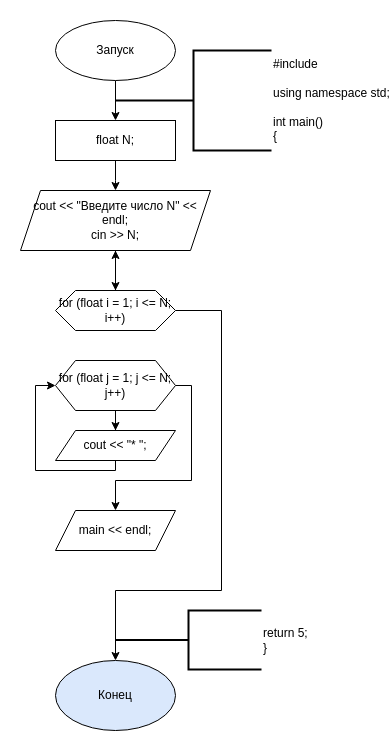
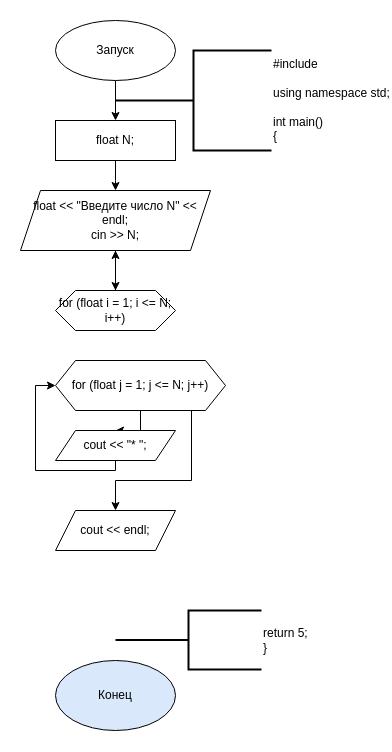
- <mxCell id="7" value="cout &lt;&lt; &quot;Введите число N&quot; &lt;&lt; endl;&#10;&#09;cin &gt;&gt; N;" style="shape=parallelogram;perimeter=parallelogramPerimeter;whiteSpace=wrap;html=1;fixedSize=1;" vertex="1" parent="1"><mxGeometry x="20" y="190" width="190" height="60" as="geometry" /></mxCell>
+ <mxCell id="7" value="float &lt;&lt; &quot;Введите число N&quot; &lt;&lt; endl;&#10;&#09;cin &gt;&gt; N;" style="shape=parallelogram;perimeter=parallelogramPerimeter;whiteSpace=wrap;html=1;fixedSize=1;" vertex="1" parent="1"><mxGeometry x="20" y="190" width="190" height="60" as="geometry" /></mxCell>
- <mxCell id="13" value="for (float j = 1; j &lt;= N; j++)" style="shape=hexagon;perimeter=hexagonPerimeter2;whiteSpace=wrap;html=1;fixedSize=1;rounded=0;" vertex="1" parent="1"><mxGeometry x="55" y="360" width="120" height="50" as="geometry" /></mxCell>
+ <mxCell id="13" value="for (float j = 1; j &lt;= N; j++)" style="shape=hexagon;perimeter=hexagonPerimeter2;whiteSpace=wrap;html=1;fixedSize=1;rounded=0;" vertex="1" parent="1"><mxGeometry x="55" y="360" width="170" height="50" as="geometry" /></mxCell>
- <mxCell id="9" style="edgeStyle=orthogonalEdgeStyle;rounded=0;orthogonalLoop=1;jettySize=auto;html=1;exitX=1;exitY=0.5;exitDx=0;exitDy=0;" edge="1" parent="1" source="10" target="17"><mxGeometry relative="1" as="geometry"><mxPoint x="291" y="620" as="targetPoint" /><Array as="points"><mxPoint x="221" y="310" /><mxPoint x="221" y="590" /><mxPoint x="115" y="590" /></Array></mxGeometry></mxCell>
- <mxCell id="16" value="main &lt;&lt; endl;" style="shape=parallelogram;perimeter=parallelogramPerimeter;whiteSpace=wrap;html=1;fixedSize=1;rounded=0;" vertex="1" parent="1"><mxGeometry x="55" y="510" width="120" height="40" as="geometry" /></mxCell>
+ <mxCell id="16" value="cout &lt;&lt; endl;" style="shape=parallelogram;perimeter=parallelogramPerimeter;whiteSpace=wrap;html=1;fixedSize=1;rounded=0;" vertex="1" parent="1"><mxGeometry x="55" y="510" width="120" height="40" as="geometry" /></mxCell>
